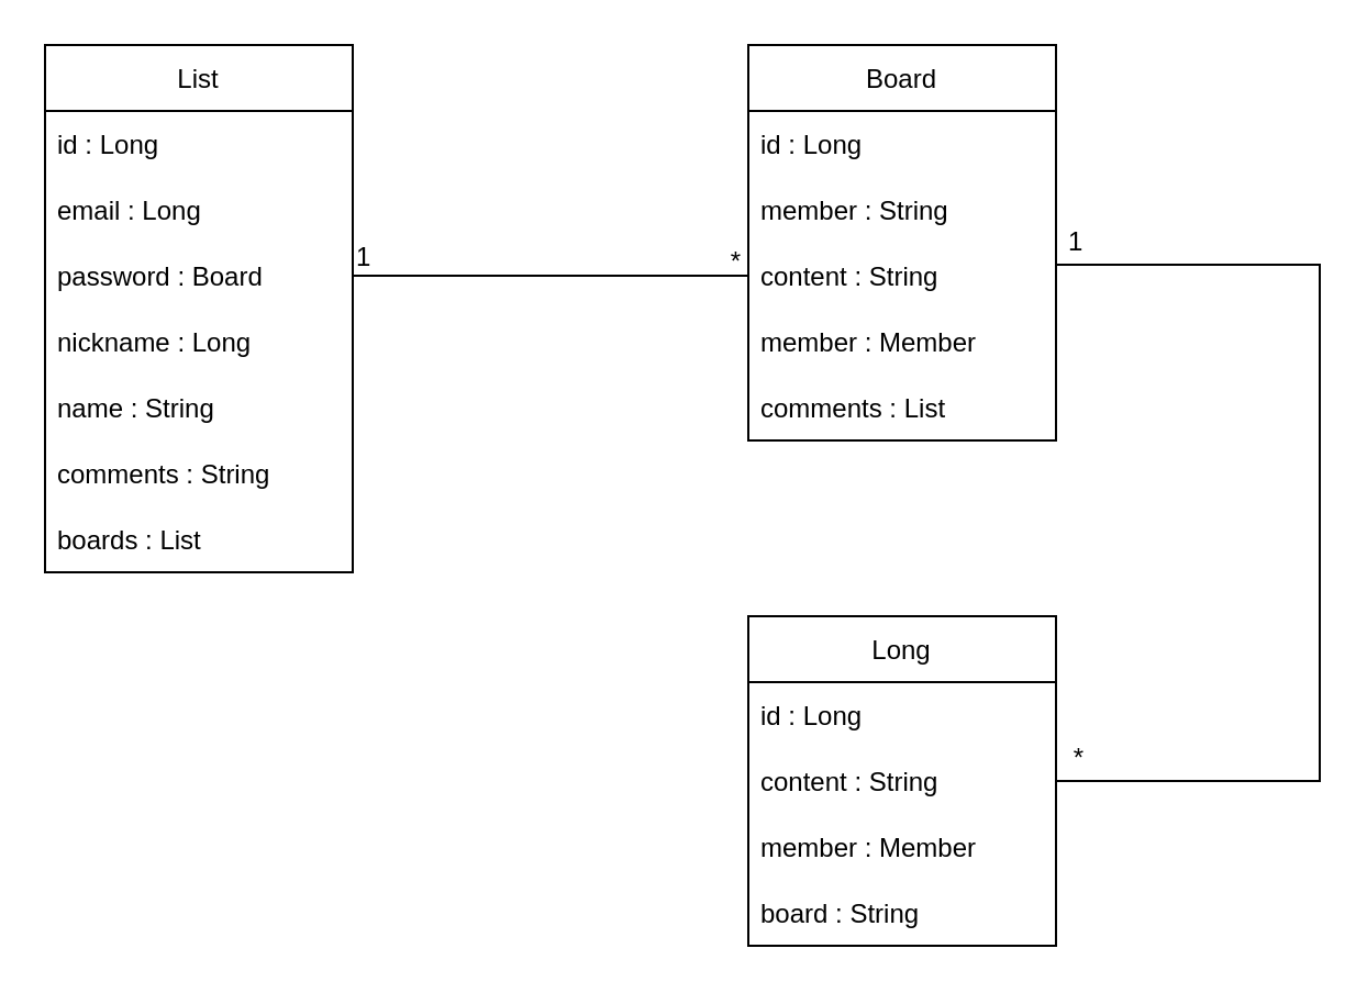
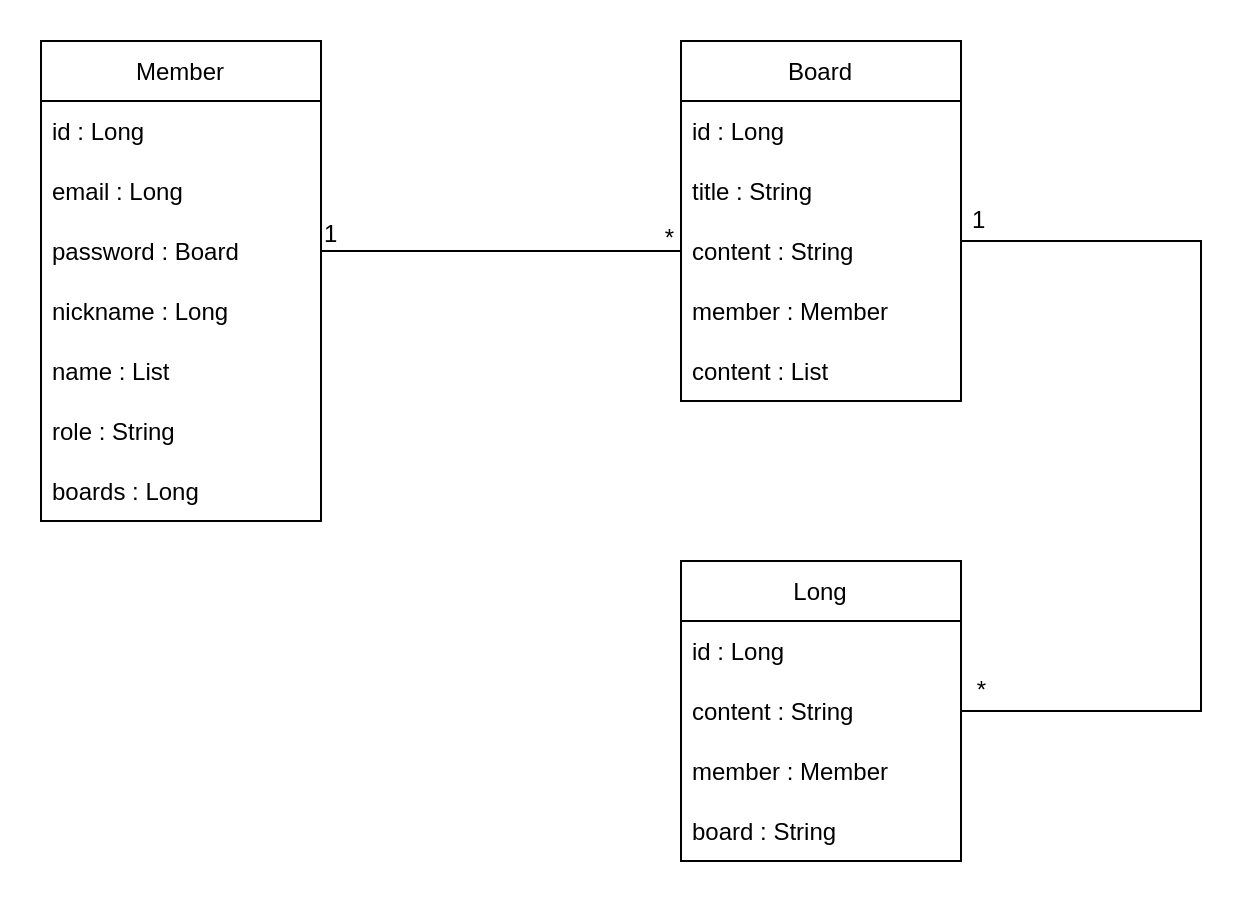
- <mxCell id="2" value="List" style="swimlane;fontStyle=0;childLayout=stackLayout;horizontal=1;startSize=30;horizontalStack=0;resizeParent=1;resizeParentMax=0;resizeLast=0;collapsible=1;marginBottom=0;fontFamily=Helvetica;fontSize=12;fontColor=default;strokeColor=default;fillColor=none;" vertex="1" parent="1"><mxGeometry x="20" y="20" width="140" height="240" as="geometry" /></mxCell>
+ <mxCell id="2" value="Member" style="swimlane;fontStyle=0;childLayout=stackLayout;horizontal=1;startSize=30;horizontalStack=0;resizeParent=1;resizeParentMax=0;resizeLast=0;collapsible=1;marginBottom=0;fontFamily=Helvetica;fontSize=12;fontColor=default;strokeColor=default;fillColor=none;" vertex="1" parent="1"><mxGeometry x="20" y="20" width="140" height="240" as="geometry" /></mxCell>
- <mxCell id="12" value="member : String" style="text;strokeColor=none;fillColor=none;align=left;verticalAlign=middle;spacingLeft=4;spacingRight=4;overflow=hidden;points=[[0,0.5],[1,0.5]];portConstraint=eastwest;rotatable=0;fontFamily=Helvetica;fontSize=12;fontColor=default;" vertex="1" parent="10"><mxGeometry y="60" width="140" height="30" as="geometry" /></mxCell>
+ <mxCell id="12" value="title : String" style="text;strokeColor=none;fillColor=none;align=left;verticalAlign=middle;spacingLeft=4;spacingRight=4;overflow=hidden;points=[[0,0.5],[1,0.5]];portConstraint=eastwest;rotatable=0;fontFamily=Helvetica;fontSize=12;fontColor=default;" vertex="1" parent="10"><mxGeometry y="60" width="140" height="30" as="geometry" /></mxCell>
- <mxCell id="7" value="name : String" style="text;strokeColor=none;fillColor=none;align=left;verticalAlign=middle;spacingLeft=4;spacingRight=4;overflow=hidden;points=[[0,0.5],[1,0.5]];portConstraint=eastwest;rotatable=0;fontFamily=Helvetica;fontSize=12;fontColor=default;" vertex="1" parent="2"><mxGeometry y="150" width="140" height="30" as="geometry" /></mxCell>
+ <mxCell id="7" value="name : List" style="text;strokeColor=none;fillColor=none;align=left;verticalAlign=middle;spacingLeft=4;spacingRight=4;overflow=hidden;points=[[0,0.5],[1,0.5]];portConstraint=eastwest;rotatable=0;fontFamily=Helvetica;fontSize=12;fontColor=default;" vertex="1" parent="2"><mxGeometry y="150" width="140" height="30" as="geometry" /></mxCell>
- <mxCell id="15" value="comments : List" style="text;strokeColor=none;fillColor=none;align=left;verticalAlign=middle;spacingLeft=4;spacingRight=4;overflow=hidden;points=[[0,0.5],[1,0.5]];portConstraint=eastwest;rotatable=0;fontFamily=Helvetica;fontSize=12;fontColor=default;" vertex="1" parent="10"><mxGeometry y="150" width="140" height="30" as="geometry" /></mxCell>
+ <mxCell id="15" value="content : List" style="text;strokeColor=none;fillColor=none;align=left;verticalAlign=middle;spacingLeft=4;spacingRight=4;overflow=hidden;points=[[0,0.5],[1,0.5]];portConstraint=eastwest;rotatable=0;fontFamily=Helvetica;fontSize=12;fontColor=default;" vertex="1" parent="10"><mxGeometry y="150" width="140" height="30" as="geometry" /></mxCell>
- <mxCell id="8" value="comments : String" style="text;strokeColor=none;fillColor=none;align=left;verticalAlign=middle;spacingLeft=4;spacingRight=4;overflow=hidden;points=[[0,0.5],[1,0.5]];portConstraint=eastwest;rotatable=0;fontFamily=Helvetica;fontSize=12;fontColor=default;" vertex="1" parent="2"><mxGeometry y="180" width="140" height="30" as="geometry" /></mxCell>
+ <mxCell id="8" value="role : String" style="text;strokeColor=none;fillColor=none;align=left;verticalAlign=middle;spacingLeft=4;spacingRight=4;overflow=hidden;points=[[0,0.5],[1,0.5]];portConstraint=eastwest;rotatable=0;fontFamily=Helvetica;fontSize=12;fontColor=default;" vertex="1" parent="2"><mxGeometry y="180" width="140" height="30" as="geometry" /></mxCell>
- <mxCell id="9" value="boards : List" style="text;strokeColor=none;fillColor=none;align=left;verticalAlign=middle;spacingLeft=4;spacingRight=4;overflow=hidden;points=[[0,0.5],[1,0.5]];portConstraint=eastwest;rotatable=0;fontFamily=Helvetica;fontSize=12;fontColor=default;" vertex="1" parent="2"><mxGeometry y="210" width="140" height="30" as="geometry" /></mxCell>
+ <mxCell id="9" value="boards : Long" style="text;strokeColor=none;fillColor=none;align=left;verticalAlign=middle;spacingLeft=4;spacingRight=4;overflow=hidden;points=[[0,0.5],[1,0.5]];portConstraint=eastwest;rotatable=0;fontFamily=Helvetica;fontSize=12;fontColor=default;" vertex="1" parent="2"><mxGeometry y="210" width="140" height="30" as="geometry" /></mxCell>
